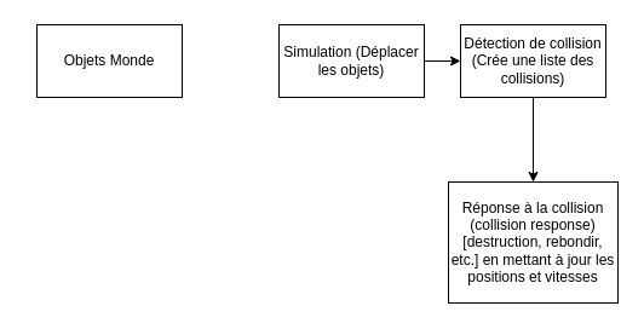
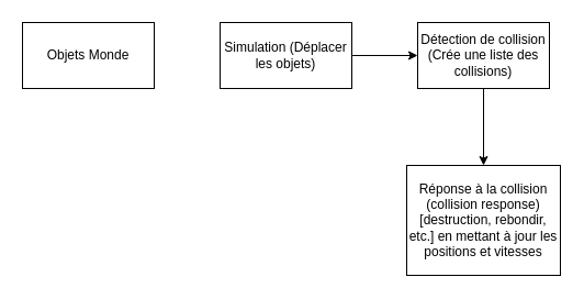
- <mxCell id="2" value="Objets Monde" style="rounded=0;whiteSpace=wrap;html=1;" vertex="1" parent="1"><mxGeometry x="30" y="20" width="120" height="60" as="geometry" /></mxCell>
+ <mxCell id="2" value="Objets Monde" style="rounded=0;whiteSpace=wrap;html=1;" vertex="1" parent="1"><mxGeometry x="20" y="20" width="120" height="60" as="geometry" /></mxCell>
- <mxCell id="5" value="Simulation (Déplacer les objets)" style="rounded=0;whiteSpace=wrap;html=1;" vertex="1" parent="1"><mxGeometry x="230" y="20" width="120" height="60" as="geometry" /></mxCell>
+ <mxCell id="5" value="Simulation (Déplacer les objets)" style="rounded=0;whiteSpace=wrap;html=1;" vertex="1" parent="1"><mxGeometry x="200" y="20" width="120" height="60" as="geometry" /></mxCell>
